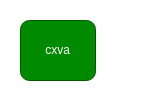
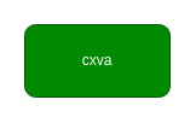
- <mxCell id="2" value="cxva" style="rounded=1;whiteSpace=wrap;html=1;fillColor=#008a00;fontColor=#ffffff;strokeColor=#005700;" vertex="1" parent="1"><mxGeometry x="20" y="20" width="75" height="60" as="geometry" /></mxCell>
+ <mxCell id="2" value="cxva" style="rounded=1;whiteSpace=wrap;html=1;fillColor=#008a00;fontColor=#ffffff;strokeColor=#005700;" vertex="1" parent="1"><mxGeometry x="20" y="20" width="120" height="60" as="geometry" /></mxCell>
